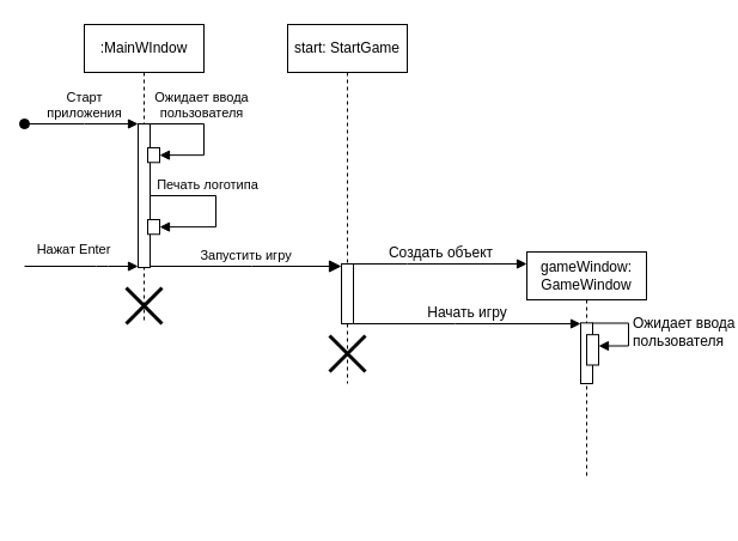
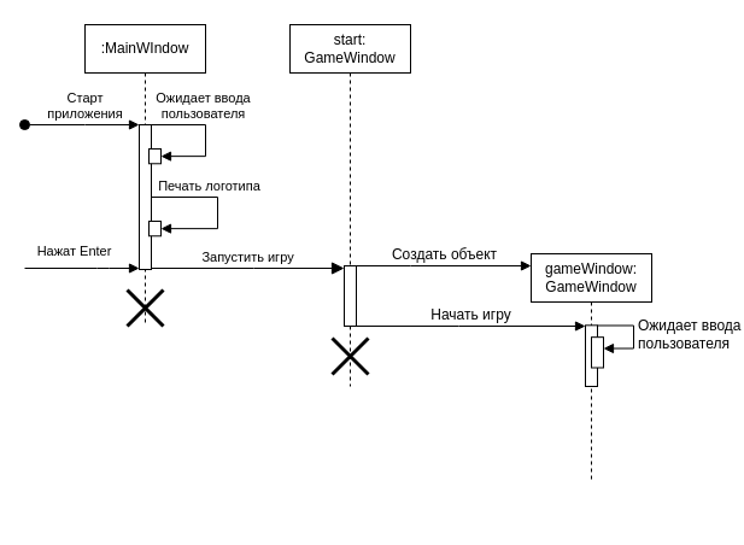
- <mxCell id="10" value="start: StartGame" style="shape=umlLifeline;perimeter=lifelinePerimeter;whiteSpace=wrap;html=1;container=0;dropTarget=0;collapsible=0;recursiveResize=0;outlineConnect=0;portConstraint=eastwest;newEdgeStyle={&quot;edgeStyle&quot;:&quot;elbowEdgeStyle&quot;,&quot;elbow&quot;:&quot;vertical&quot;,&quot;curved&quot;:0,&quot;rounded&quot;:0};" parent="1" vertex="1"><mxGeometry x="240" y="20" width="100" height="300" as="geometry" /></mxCell>
+ <mxCell id="10" value="start: GameWindow" style="shape=umlLifeline;perimeter=lifelinePerimeter;whiteSpace=wrap;html=1;container=0;dropTarget=0;collapsible=0;recursiveResize=0;outlineConnect=0;portConstraint=eastwest;newEdgeStyle={&quot;edgeStyle&quot;:&quot;elbowEdgeStyle&quot;,&quot;elbow&quot;:&quot;vertical&quot;,&quot;curved&quot;:0,&quot;rounded&quot;:0};" parent="1" vertex="1"><mxGeometry x="240" y="20" width="100" height="300" as="geometry" /></mxCell>
